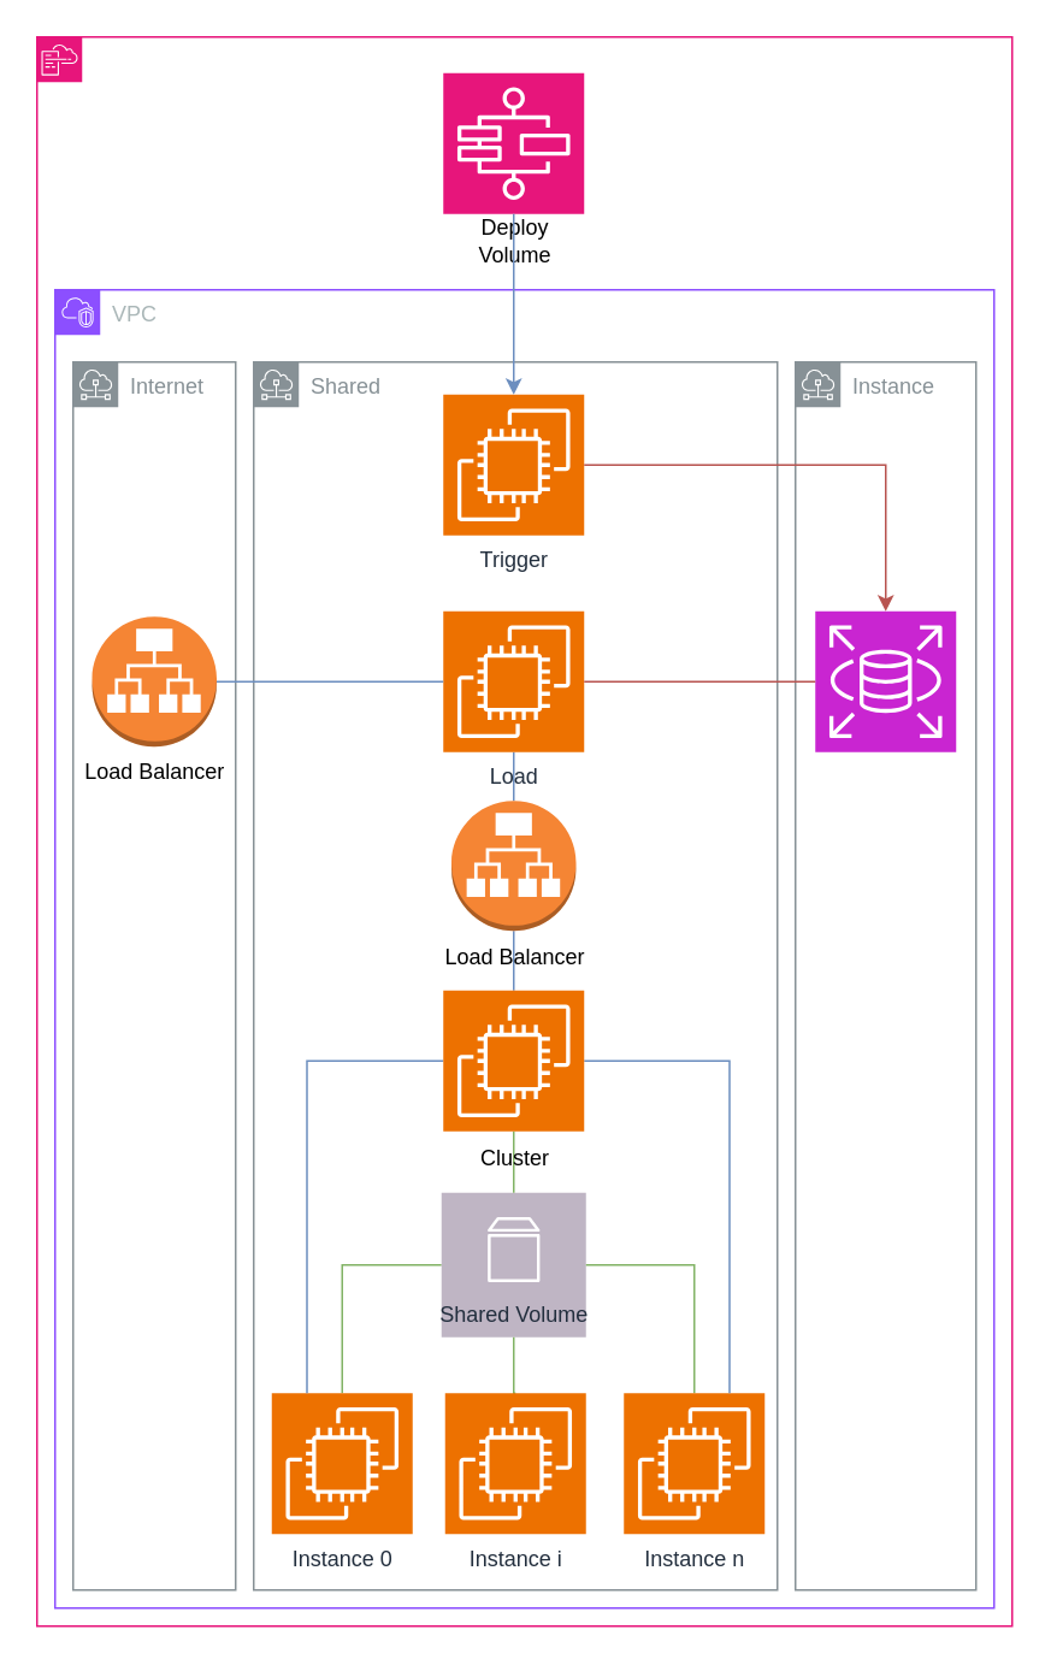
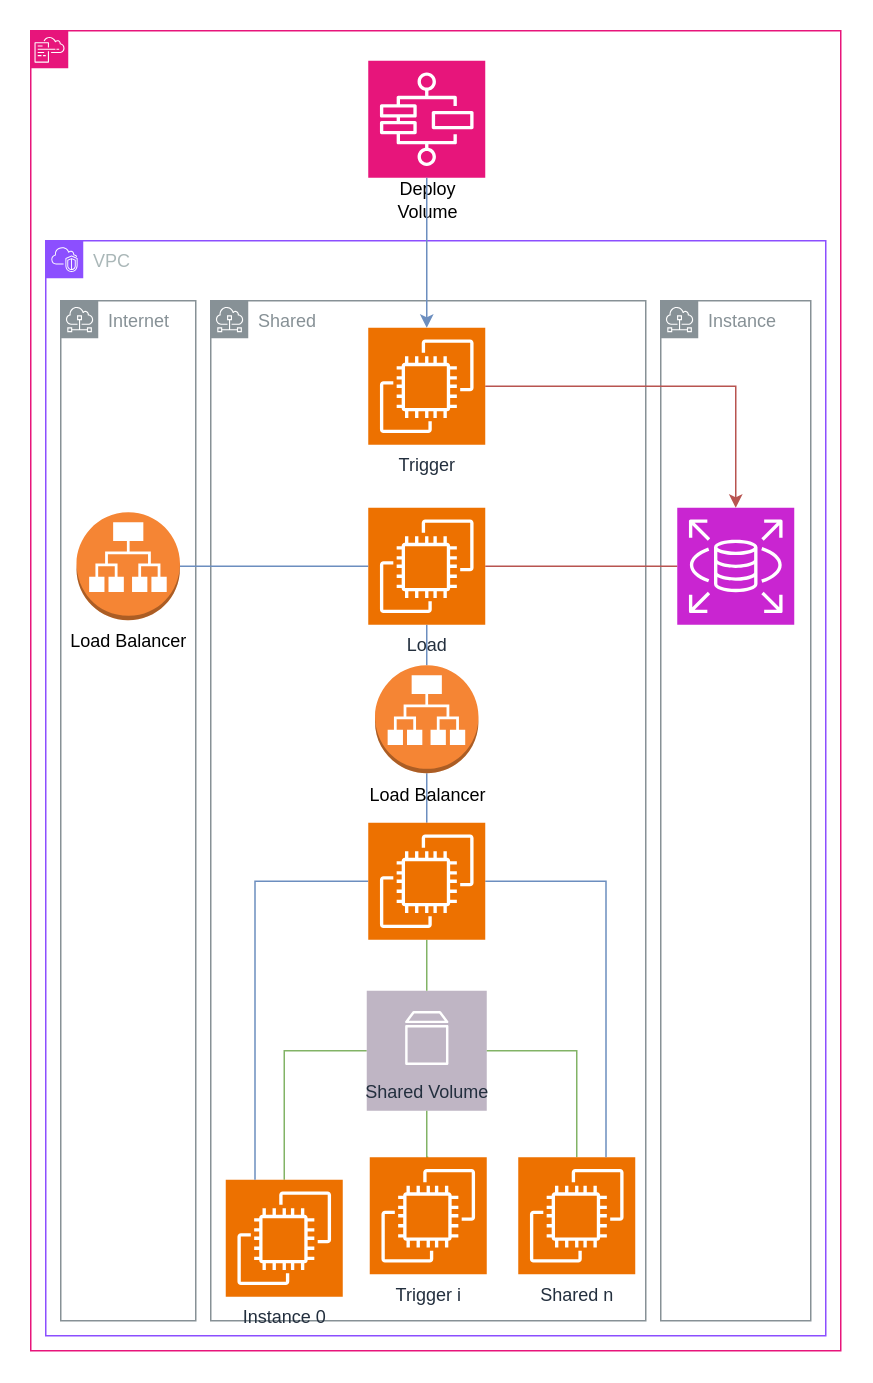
- <mxCell id="34" value="Cluster" style="text;html=1;align=center;verticalAlign=middle;whiteSpace=wrap;rounded=0;" parent="32" vertex="1"><mxGeometry y="78" width="80" height="30" as="geometry" /></mxCell>
- <mxCell id="8" value="Instance 0" style="sketch=0;points=[[0,0,0],[0.25,0,0],[0.5,0,0],[0.75,0,0],[1,0,0],[0,1,0],[0.25,1,0],[0.5,1,0],[0.75,1,0],[1,1,0],[0,0.25,0],[0,0.5,0],[0,0.75,0],[1,0.25,0],[1,0.5,0],[1,0.75,0]];outlineConnect=0;fontColor=#232F3E;fillColor=#ED7100;strokeColor=#ffffff;dashed=0;verticalLabelPosition=bottom;verticalAlign=top;align=center;html=1;fontSize=12;fontStyle=0;aspect=fixed;shape=mxgraph.aws4.resourceIcon;resIcon=mxgraph.aws4.ec2;" parent="1" vertex="1"><mxGeometry x="150" y="771" width="78" height="78" as="geometry" /></mxCell>
+ <mxCell id="8" value="Instance 0" style="sketch=0;points=[[0,0,0],[0.25,0,0],[0.5,0,0],[0.75,0,0],[1,0,0],[0,1,0],[0.25,1,0],[0.5,1,0],[0.75,1,0],[1,1,0],[0,0.25,0],[0,0.5,0],[0,0.75,0],[1,0.25,0],[1,0.5,0],[1,0.75,0]];outlineConnect=0;fontColor=#232F3E;fillColor=#ED7100;strokeColor=#ffffff;dashed=0;verticalLabelPosition=bottom;verticalAlign=top;align=center;html=1;fontSize=12;fontStyle=0;aspect=fixed;shape=mxgraph.aws4.resourceIcon;resIcon=mxgraph.aws4.ec2;" parent="1" vertex="1"><mxGeometry x="150" y="786" width="78" height="78" as="geometry" /></mxCell>
- <mxCell id="40" value="Instance i" style="sketch=0;points=[[0,0,0],[0.25,0,0],[0.5,0,0],[0.75,0,0],[1,0,0],[0,1,0],[0.25,1,0],[0.5,1,0],[0.75,1,0],[1,1,0],[0,0.25,0],[0,0.5,0],[0,0.75,0],[1,0.25,0],[1,0.5,0],[1,0.75,0]];outlineConnect=0;fontColor=#232F3E;fillColor=#ED7100;strokeColor=#ffffff;dashed=0;verticalLabelPosition=bottom;verticalAlign=top;align=center;html=1;fontSize=12;fontStyle=0;aspect=fixed;shape=mxgraph.aws4.resourceIcon;resIcon=mxgraph.aws4.ec2;" parent="1" vertex="1"><mxGeometry x="246" y="771" width="78" height="78" as="geometry" /></mxCell>
+ <mxCell id="40" value="Trigger i" style="sketch=0;points=[[0,0,0],[0.25,0,0],[0.5,0,0],[0.75,0,0],[1,0,0],[0,1,0],[0.25,1,0],[0.5,1,0],[0.75,1,0],[1,1,0],[0,0.25,0],[0,0.5,0],[0,0.75,0],[1,0.25,0],[1,0.5,0],[1,0.75,0]];outlineConnect=0;fontColor=#232F3E;fillColor=#ED7100;strokeColor=#ffffff;dashed=0;verticalLabelPosition=bottom;verticalAlign=top;align=center;html=1;fontSize=12;fontStyle=0;aspect=fixed;shape=mxgraph.aws4.resourceIcon;resIcon=mxgraph.aws4.ec2;" parent="1" vertex="1"><mxGeometry x="246" y="771" width="78" height="78" as="geometry" /></mxCell>
- <mxCell id="15" value="Instance n" style="sketch=0;points=[[0,0,0],[0.25,0,0],[0.5,0,0],[0.75,0,0],[1,0,0],[0,1,0],[0.25,1,0],[0.5,1,0],[0.75,1,0],[1,1,0],[0,0.25,0],[0,0.5,0],[0,0.75,0],[1,0.25,0],[1,0.5,0],[1,0.75,0]];outlineConnect=0;fontColor=#232F3E;fillColor=#ED7100;strokeColor=#ffffff;dashed=0;verticalLabelPosition=bottom;verticalAlign=top;align=center;html=1;fontSize=12;fontStyle=0;aspect=fixed;shape=mxgraph.aws4.resourceIcon;resIcon=mxgraph.aws4.ec2;" parent="1" vertex="1"><mxGeometry x="345" y="771" width="78" height="78" as="geometry" /></mxCell>
+ <mxCell id="15" value="Shared n" style="sketch=0;points=[[0,0,0],[0.25,0,0],[0.5,0,0],[0.75,0,0],[1,0,0],[0,1,0],[0.25,1,0],[0.5,1,0],[0.75,1,0],[1,1,0],[0,0.25,0],[0,0.5,0],[0,0.75,0],[1,0.25,0],[1,0.5,0],[1,0.75,0]];outlineConnect=0;fontColor=#232F3E;fillColor=#ED7100;strokeColor=#ffffff;dashed=0;verticalLabelPosition=bottom;verticalAlign=top;align=center;html=1;fontSize=12;fontStyle=0;aspect=fixed;shape=mxgraph.aws4.resourceIcon;resIcon=mxgraph.aws4.ec2;" parent="1" vertex="1"><mxGeometry x="345" y="771" width="78" height="78" as="geometry" /></mxCell>
